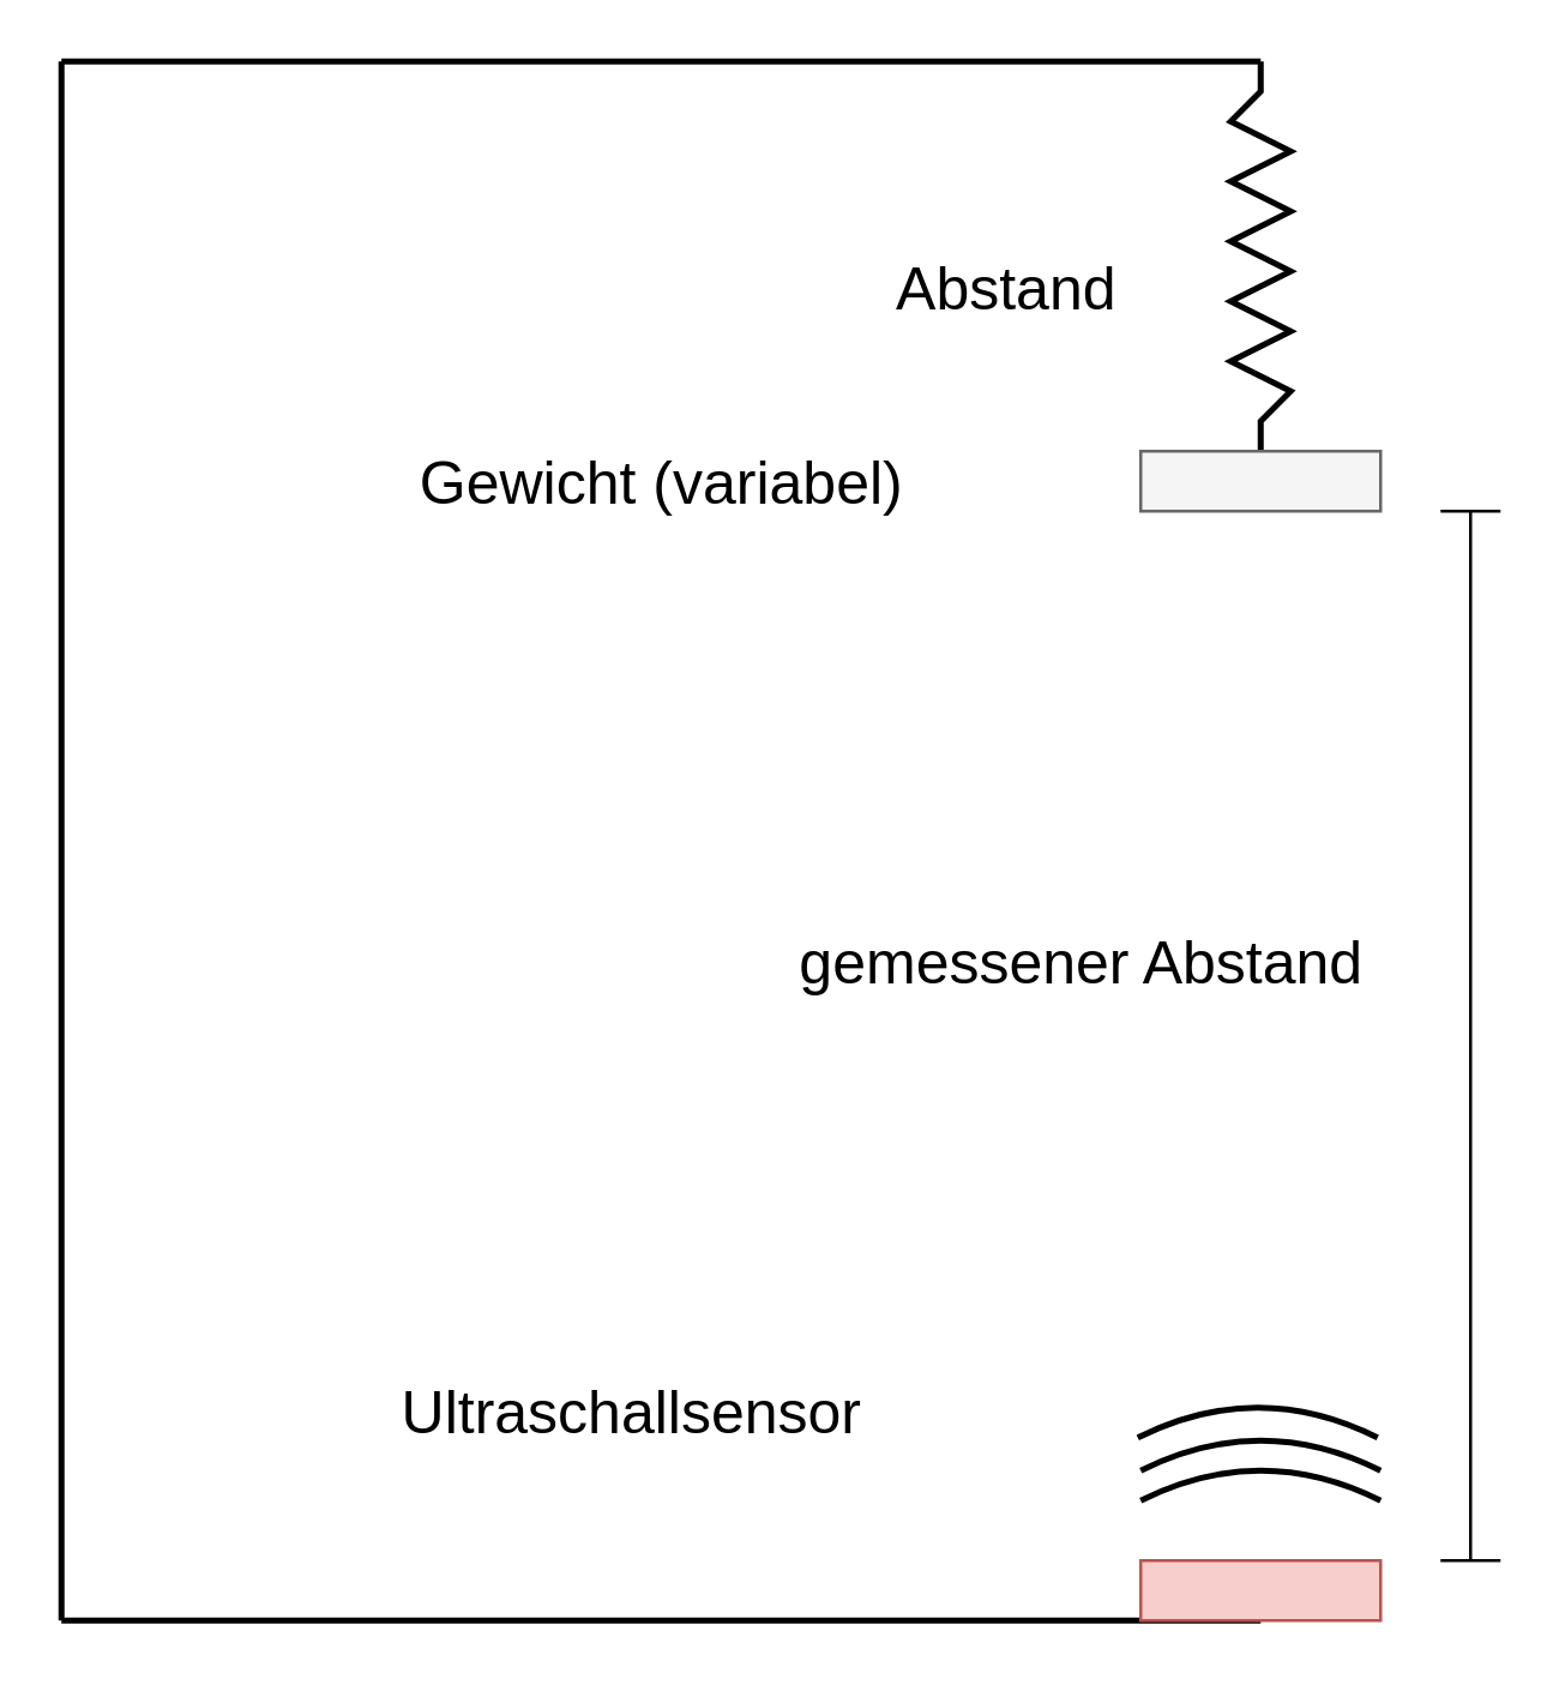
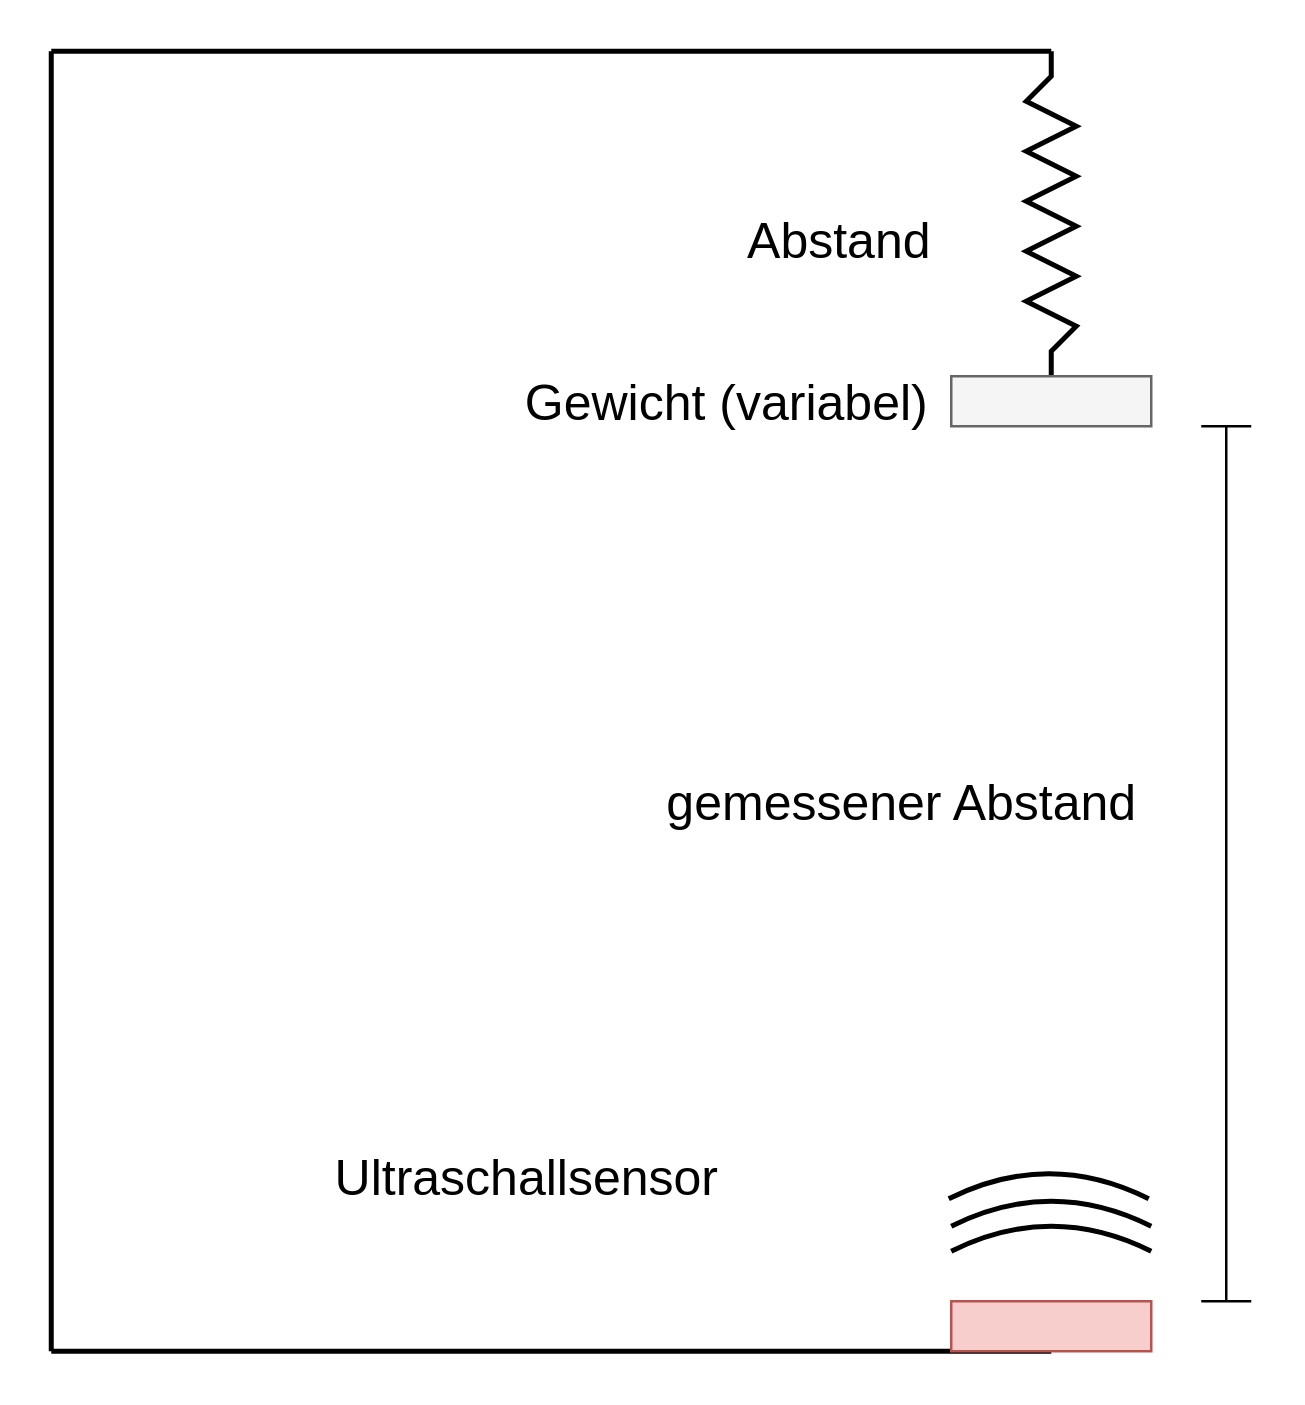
- <mxCell id="10" value="Gewicht (variabel)" style="text;html=1;resizable=0;autosize=1;align=center;verticalAlign=middle;points=[];fillColor=none;strokeColor=none;rounded=0;fontSize=20;" vertex="1" parent="1"><mxGeometry x="130" y="145" width="180" height="30" as="geometry" /></mxCell>
+ <mxCell id="10" value="Gewicht (variabel)" style="text;html=1;resizable=0;autosize=1;align=center;verticalAlign=middle;points=[];fillColor=none;strokeColor=none;rounded=0;fontSize=20;" vertex="1" parent="1"><mxGeometry x="200" y="145" width="180" height="30" as="geometry" /></mxCell>
